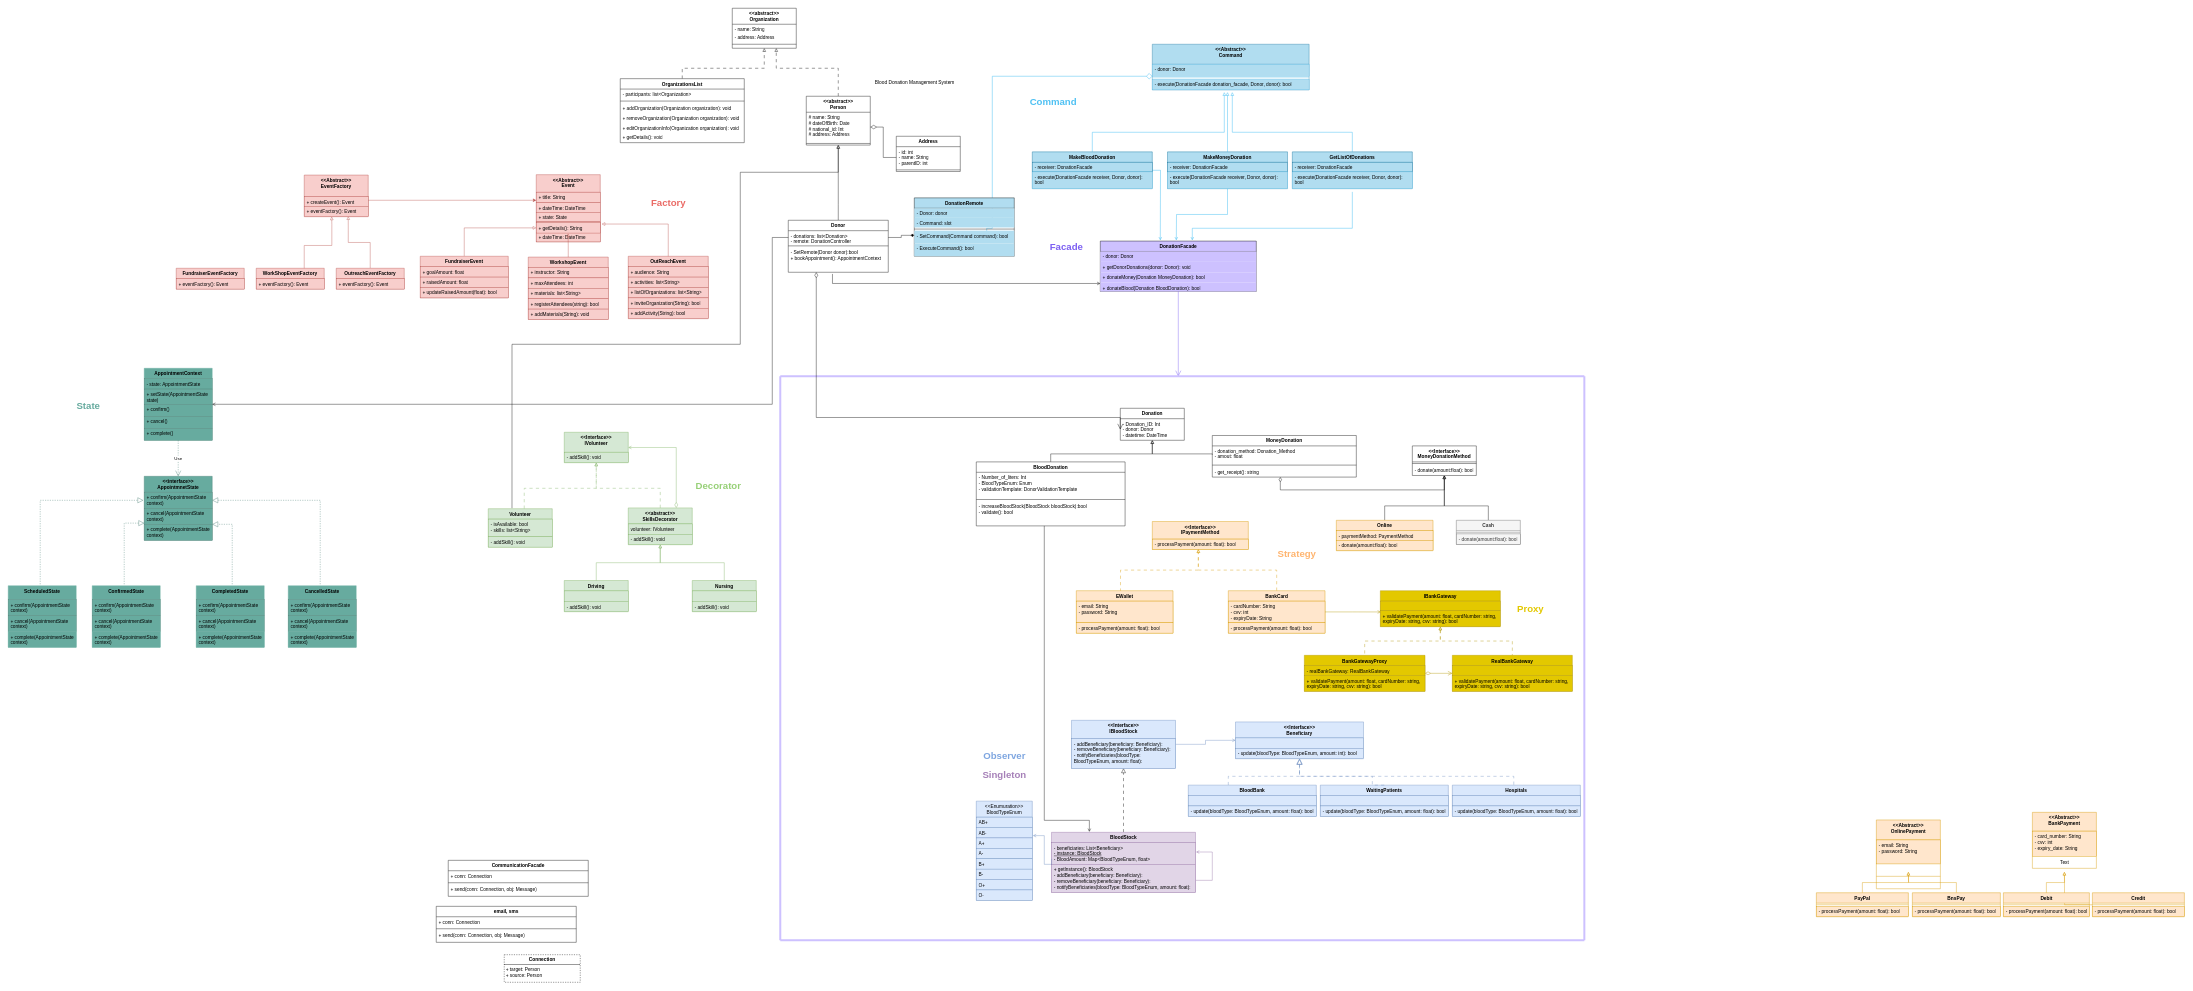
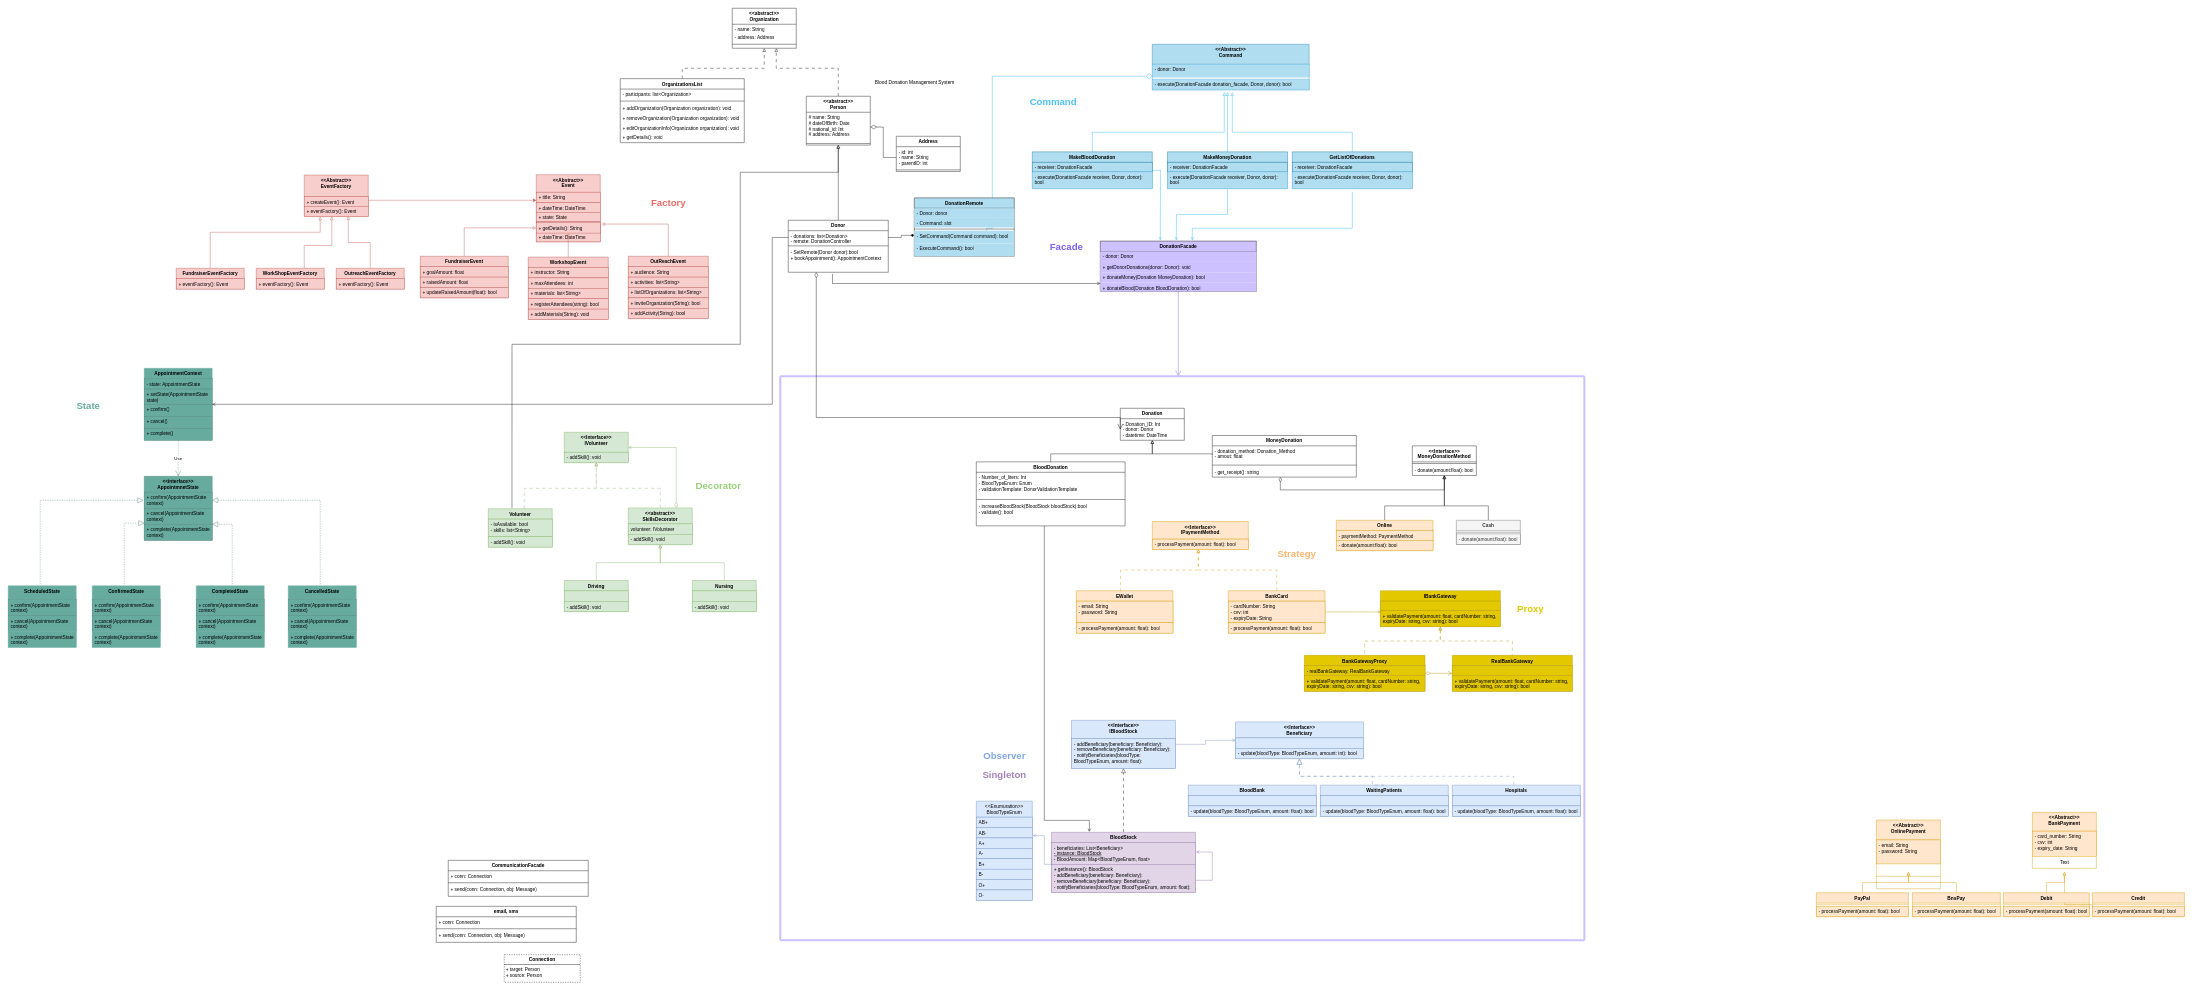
+ <mxCell id="185" style="edgeStyle=orthogonalEdgeStyle;rounded=0;orthogonalLoop=1;jettySize=auto;html=1;endArrow=block;endFill=0;strokeColor=#b85450;entryX=0.25;entryY=1;entryDx=0;entryDy=0;" parent="1" source="186" target="188" edge="1"><mxGeometry relative="1" as="geometry"><mxPoint x="800" y="530" as="targetPoint" /><Array as="points"><mxPoint x="525" y="580" /><mxPoint x="800" y="580" /></Array></mxGeometry></mxCell>
- <mxCell id="80" style="edgeStyle=orthogonalEdgeStyle;rounded=0;orthogonalLoop=1;jettySize=auto;html=1;entryX=0.5;entryY=1;entryDx=0;entryDy=0;endArrow=block;endFill=0;startSize=6;endSize=12;fillColor=#dae8fc;strokeColor=#6c8ebf;dashed=1;dashPattern=8 8;" parent="1" source="81" target="90" edge="1"><mxGeometry relative="1" as="geometry"><Array as="points"><mxPoint x="3070" y="1940" /><mxPoint x="3248" y="1940" /></Array></mxGeometry></mxCell>
